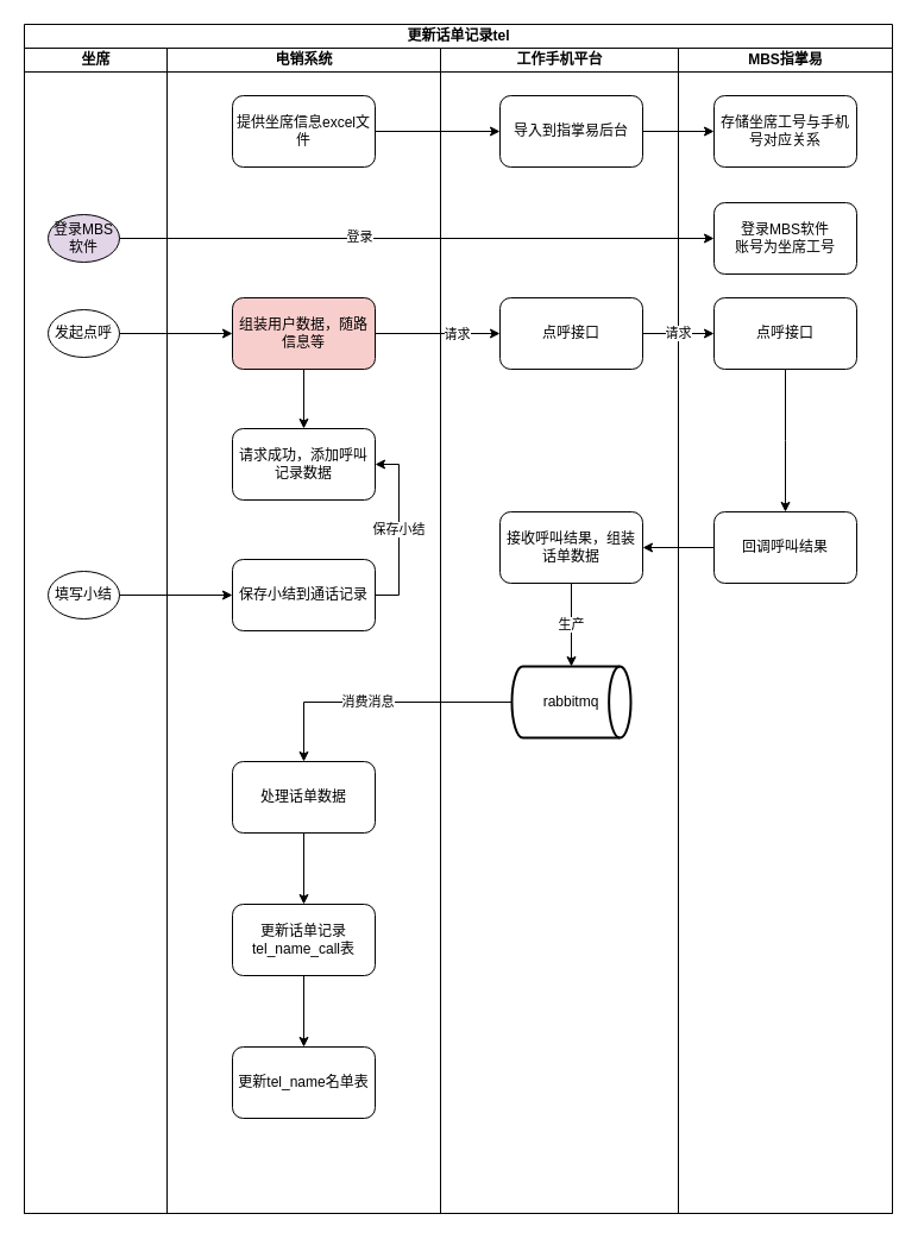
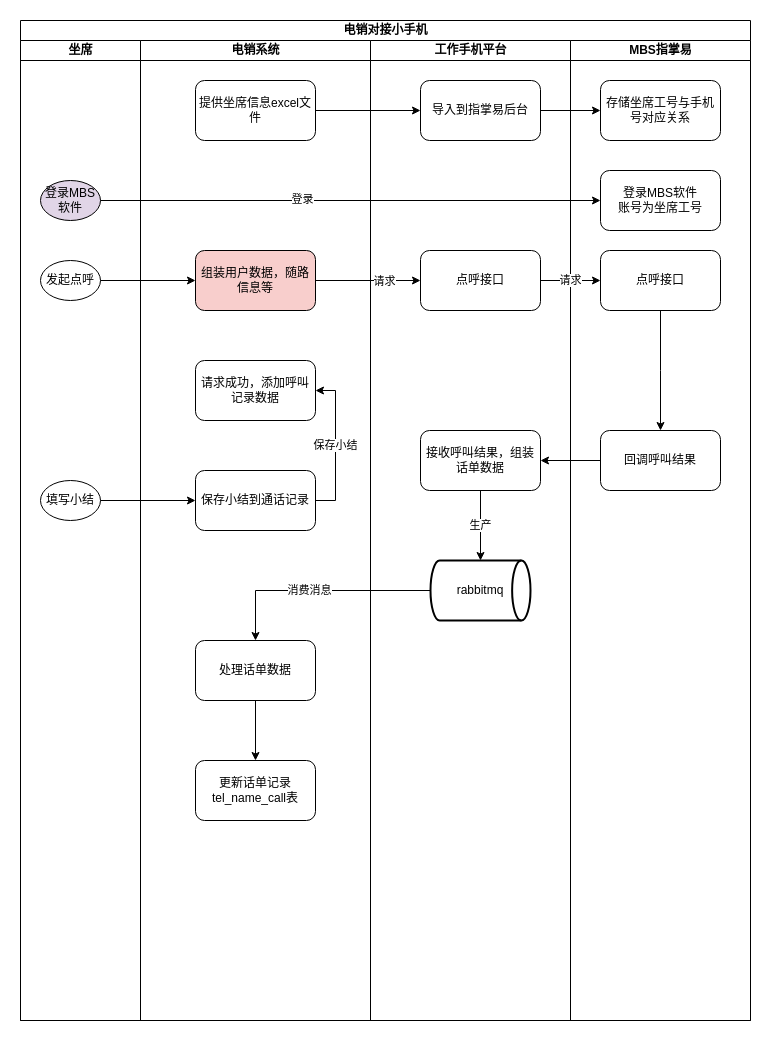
- <mxCell id="2" value="更新话单记录tel" style="swimlane;childLayout=stackLayout;resizeParent=1;resizeParentMax=0;startSize=20;html=1;" vertex="1" parent="1"><mxGeometry x="20" y="20" width="730" height="1000" as="geometry" /></mxCell>
+ <mxCell id="2" value="电销对接小手机" style="swimlane;childLayout=stackLayout;resizeParent=1;resizeParentMax=0;startSize=20;html=1;" vertex="1" parent="1"><mxGeometry x="20" y="20" width="730" height="1000" as="geometry" /></mxCell>
- <mxCell id="10" value="" style="edgeStyle=orthogonalEdgeStyle;rounded=0;orthogonalLoop=1;jettySize=auto;html=1;" edge="1" parent="7" source="11" target="12"><mxGeometry relative="1" as="geometry" /></mxCell>
- <mxCell id="15" value="" style="edgeStyle=orthogonalEdgeStyle;rounded=0;orthogonalLoop=1;jettySize=auto;html=1;" edge="1" parent="7" source="16" target="17"><mxGeometry relative="1" as="geometry" /></mxCell>
- <mxCell id="17" value="更新tel_name名单表" style="rounded=1;whiteSpace=wrap;html=1;" vertex="1" parent="7"><mxGeometry x="55.0" y="840" width="120" height="60" as="geometry" /></mxCell>
